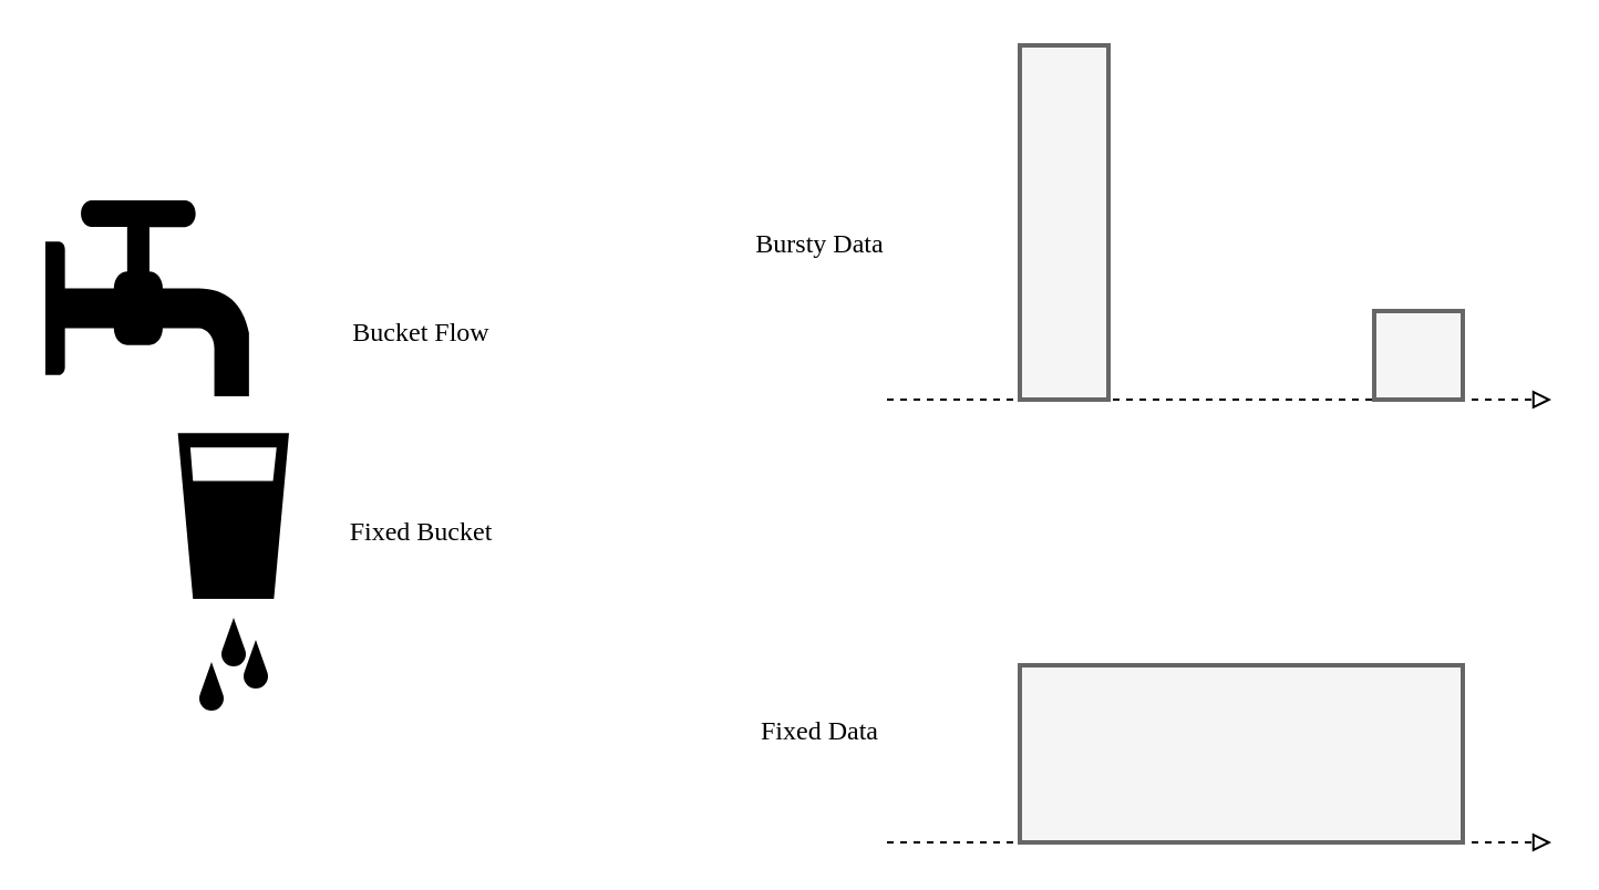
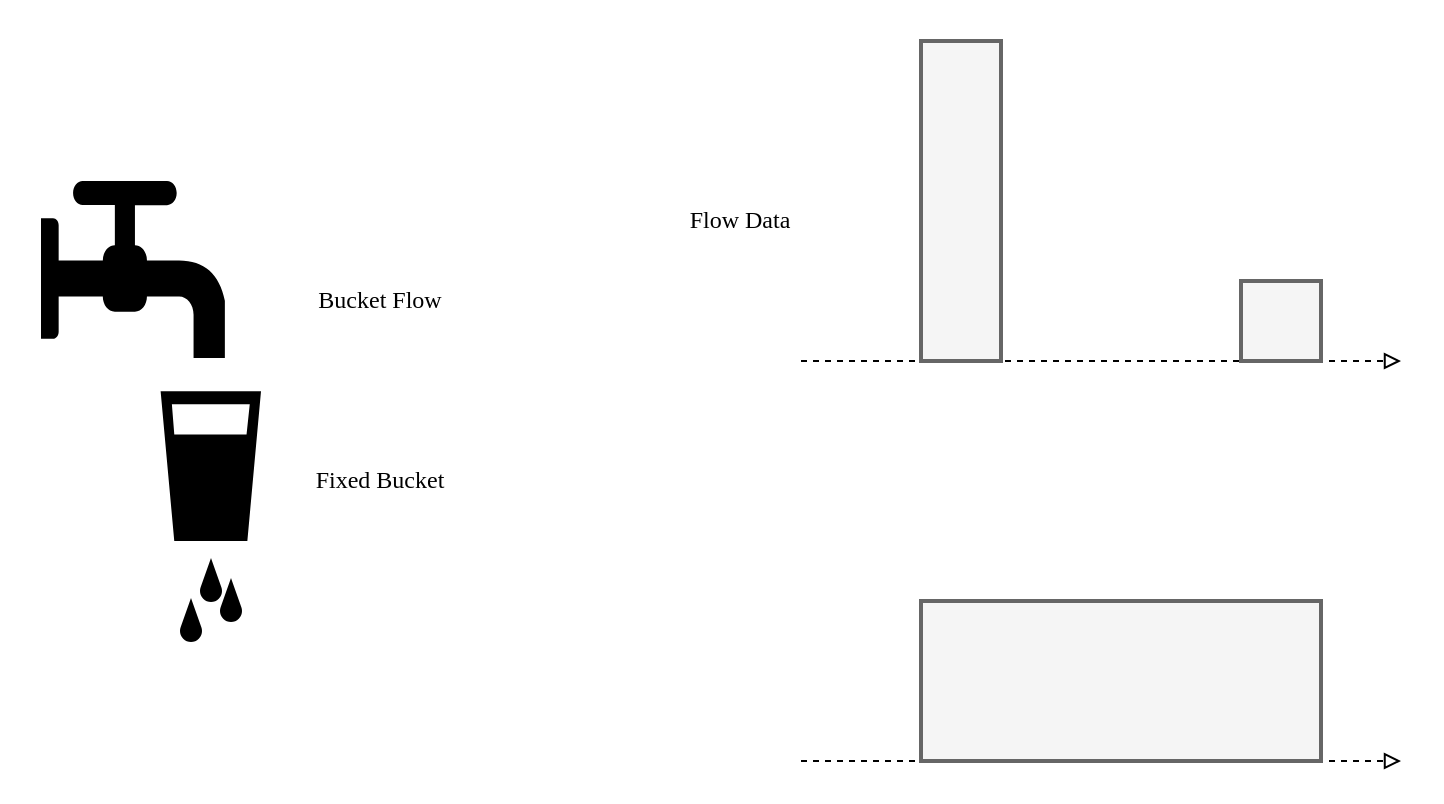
- <mxCell id="13" value="Bursty Data" style="text;html=1;strokeColor=none;fillColor=none;align=center;verticalAlign=middle;whiteSpace=wrap;rounded=0;strokeWidth=2;fontFamily=Times New Roman;" vertex="1" parent="1"><mxGeometry x="320" y="90" width="100" height="40" as="geometry" /></mxCell>
+ <mxCell id="13" value="Flow Data" style="text;html=1;strokeColor=none;fillColor=none;align=center;verticalAlign=middle;whiteSpace=wrap;rounded=0;strokeWidth=2;fontFamily=Times New Roman;" vertex="1" parent="1"><mxGeometry x="320" y="90" width="100" height="40" as="geometry" /></mxCell>
- <mxCell id="14" value="Fixed Data" style="text;html=1;strokeColor=none;fillColor=none;align=center;verticalAlign=middle;whiteSpace=wrap;rounded=0;strokeWidth=2;fontFamily=Times New Roman;" vertex="1" parent="1"><mxGeometry x="320" y="310" width="100" height="40" as="geometry" /></mxCell>
